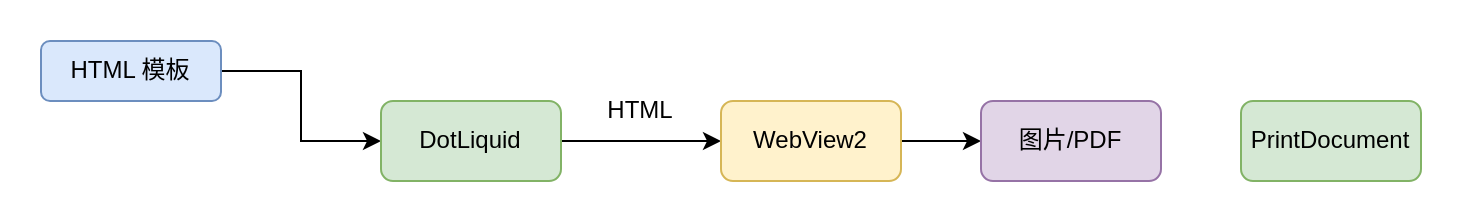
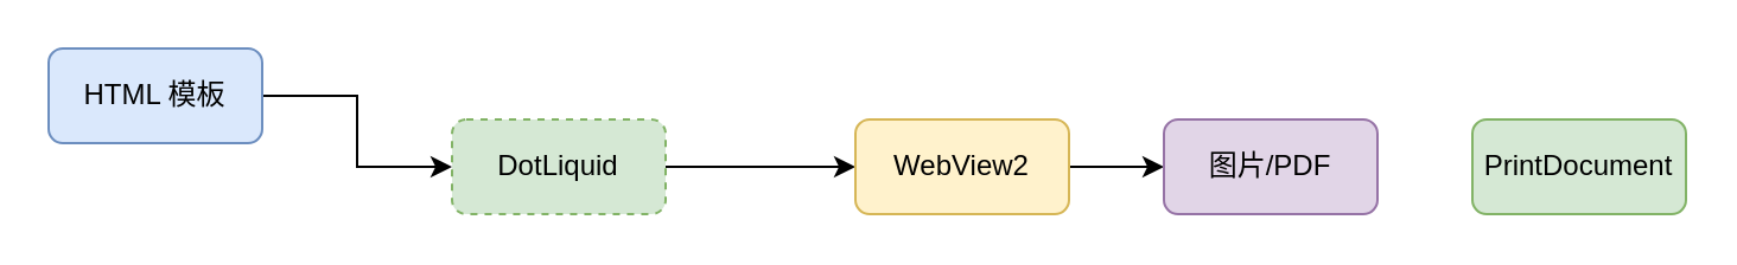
- <mxCell id="3" value="HTML 模板" style="rounded=1;whiteSpace=wrap;html=1;fillColor=#dae8fc;strokeColor=#6c8ebf;" vertex="1" parent="1"><mxGeometry x="20" y="20" width="90" height="30" as="geometry" /></mxCell>
+ <mxCell id="3" value="HTML 模板" style="rounded=1;whiteSpace=wrap;html=1;fillColor=#dae8fc;strokeColor=#6c8ebf;" vertex="1" parent="1"><mxGeometry x="20" y="20" width="90" height="40" as="geometry" /></mxCell>
- <mxCell id="10" value="HTML" style="text;html=1;strokeColor=none;fillColor=none;align=center;verticalAlign=middle;whiteSpace=wrap;rounded=0;" vertex="1" parent="1"><mxGeometry x="290" y="40" width="60" height="30" as="geometry" /></mxCell>
- <mxCell id="5" value="DotLiquid" style="rounded=1;whiteSpace=wrap;html=1;fillColor=#d5e8d4;strokeColor=#82b366;" vertex="1" parent="1"><mxGeometry x="190" y="50" width="90" height="40" as="geometry" /></mxCell>
+ <mxCell id="5" value="DotLiquid" style="rounded=1;whiteSpace=wrap;html=1;fillColor=#d5e8d4;strokeColor=#82b366;dashed=1;" vertex="1" parent="1"><mxGeometry x="190" y="50" width="90" height="40" as="geometry" /></mxCell>
